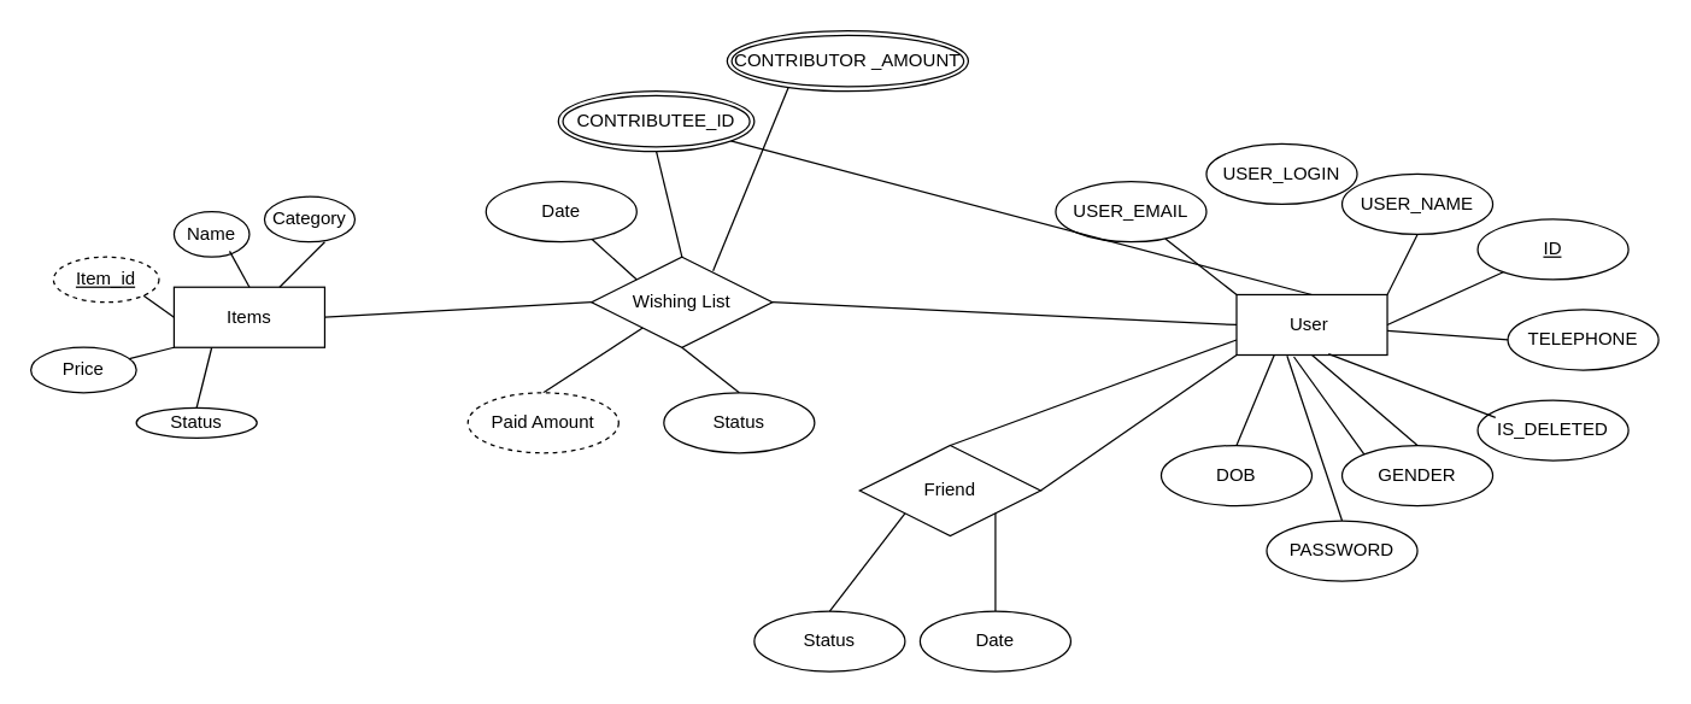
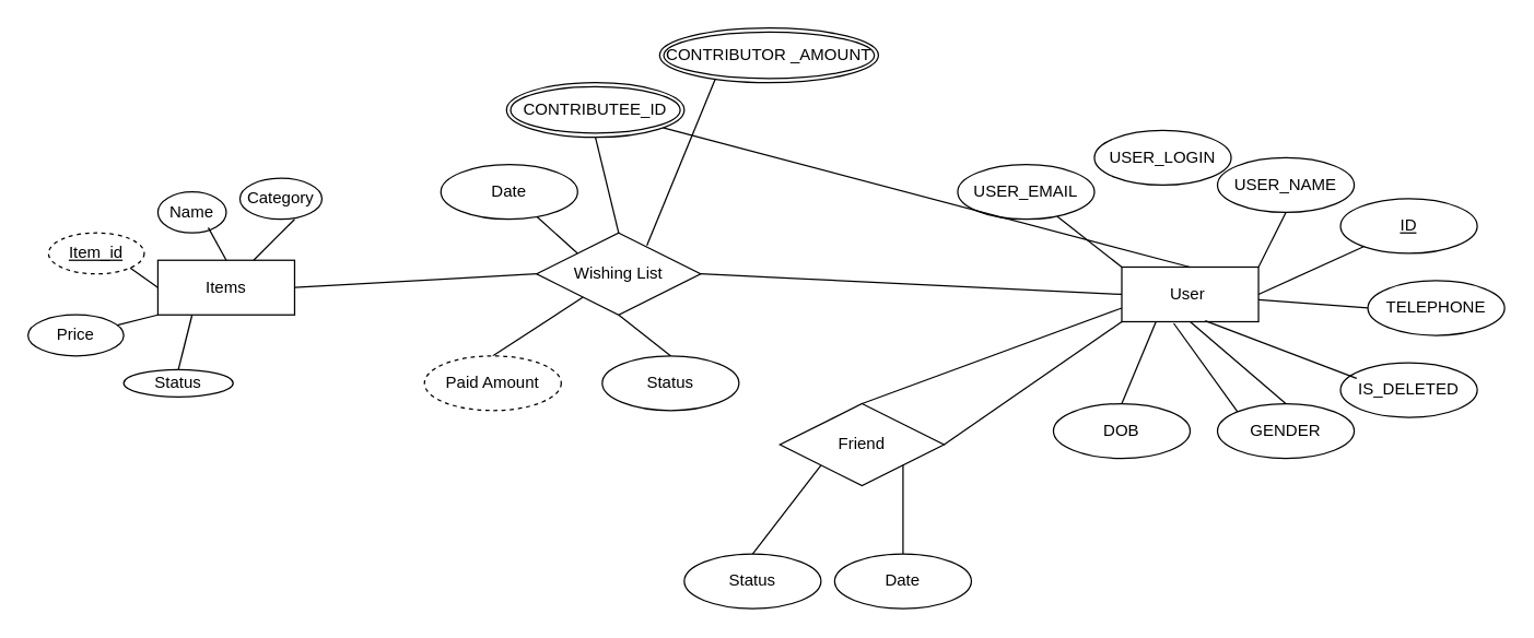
- <mxCell id="30" value="" style="endArrow=none;html=1;rounded=0;exitX=0.5;exitY=0;exitDx=0;exitDy=0;entryX=0.335;entryY=1.014;entryDx=0;entryDy=0;entryPerimeter=0;" edge="1" parent="1" source="14" target="2"><mxGeometry relative="1" as="geometry"><mxPoint x="1010" y="285" as="sourcePoint" /><mxPoint x="1020" y="245" as="targetPoint" /></mxGeometry></mxCell>
- <mxCell id="14" value="PASSWORD" style="ellipse;whiteSpace=wrap;html=1;align=center;" vertex="1" parent="1"><mxGeometry x="840" y="345" width="100" height="40" as="geometry" /></mxCell>
